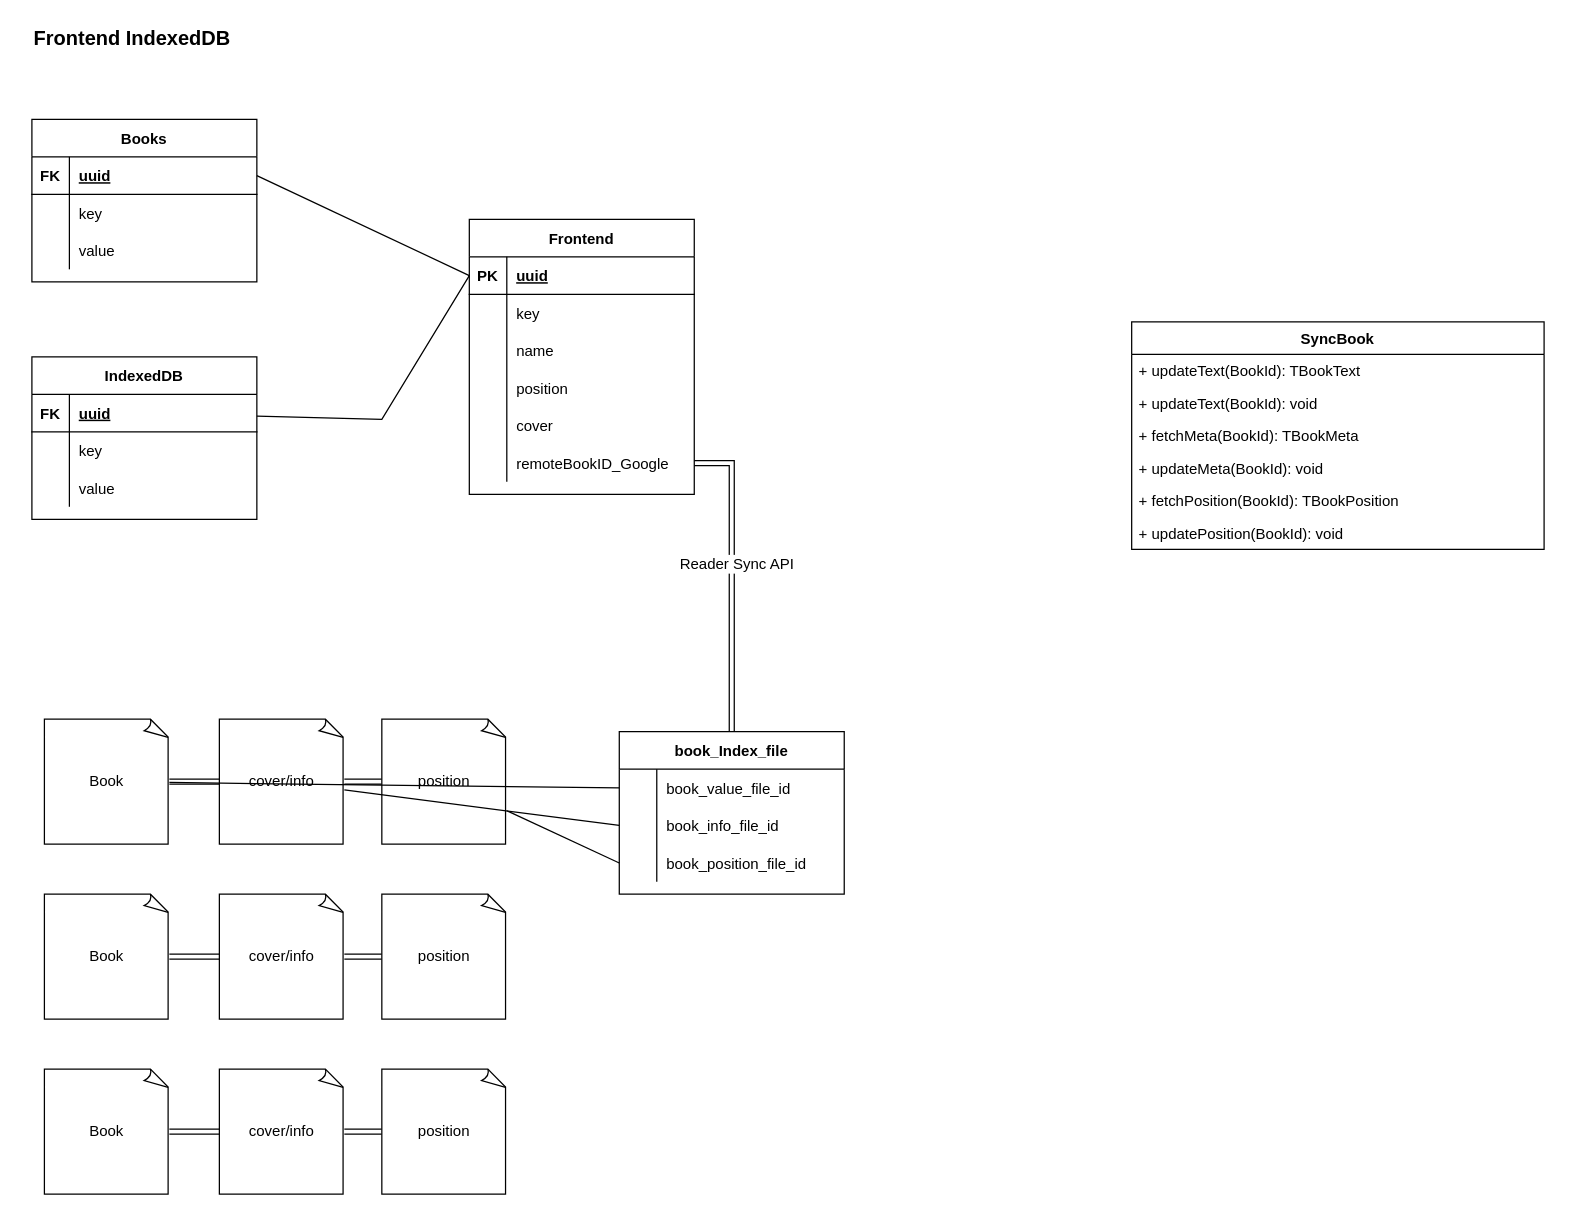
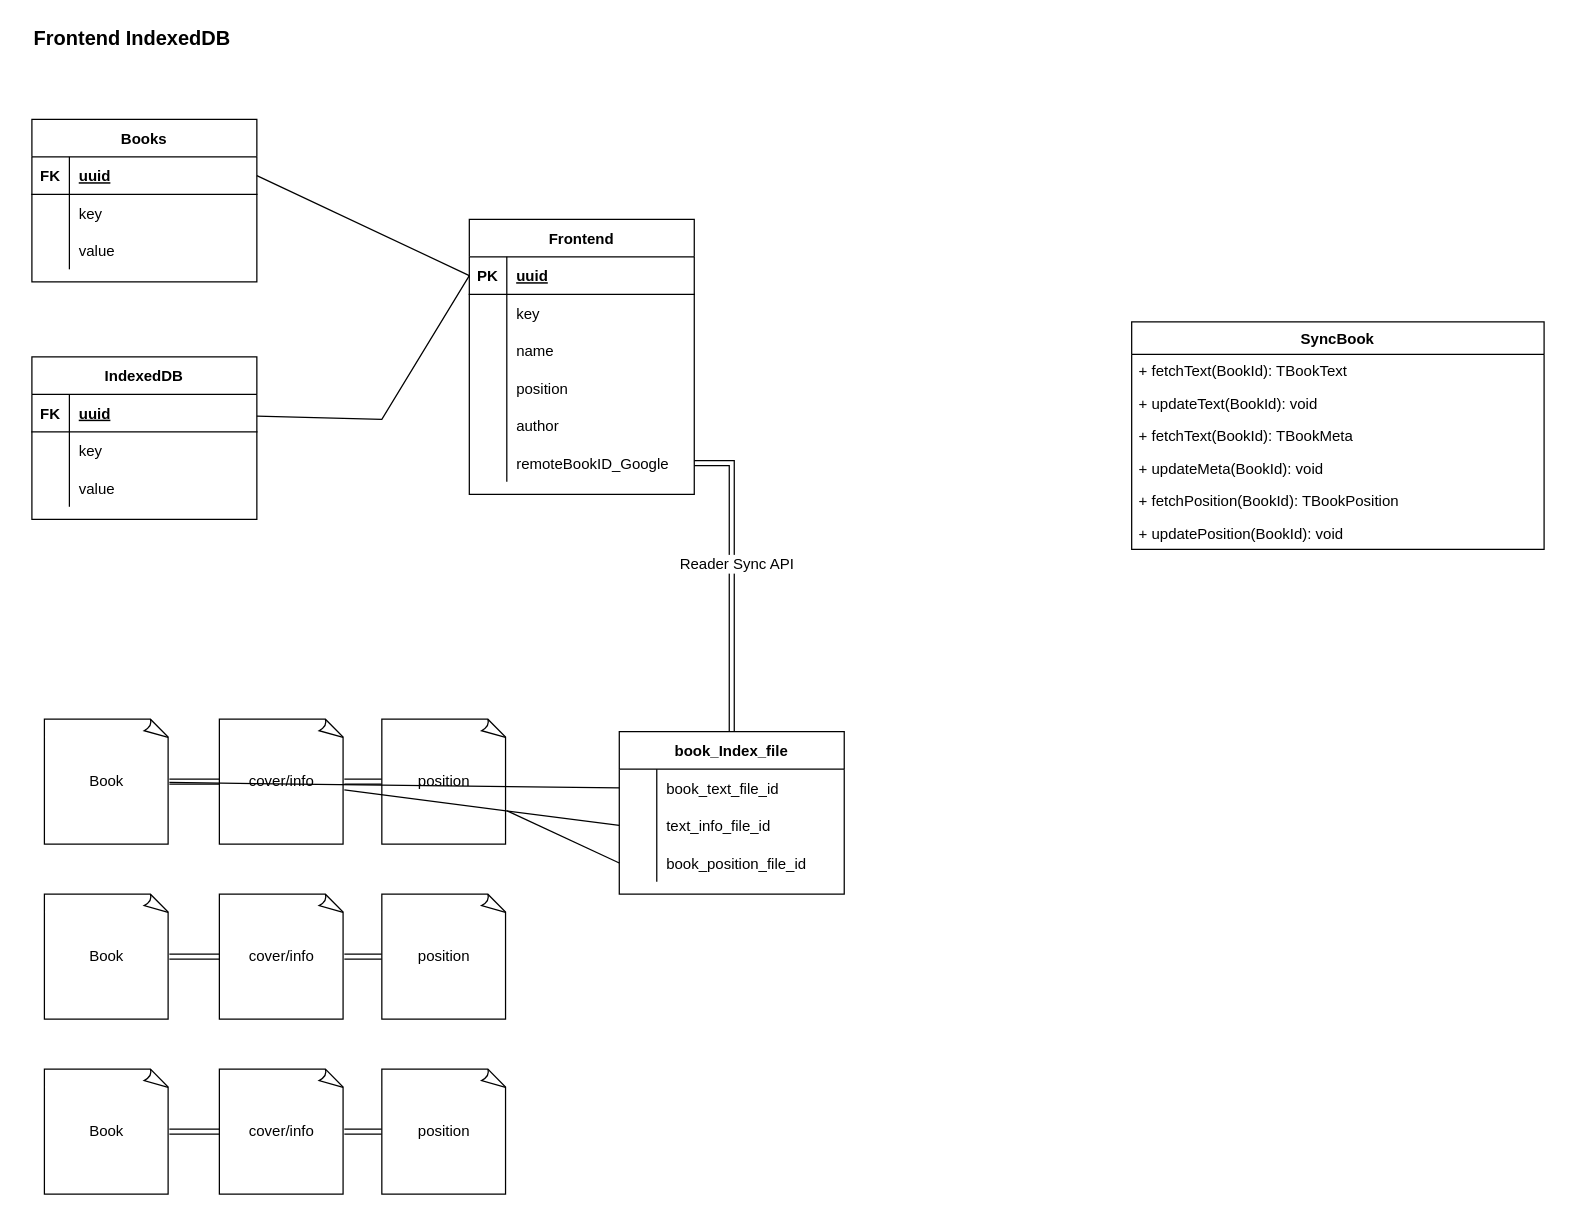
- <mxCell id="62" value="+ updateText(BookId): TBookText" style="text;strokeColor=none;fillColor=none;align=left;verticalAlign=top;spacingLeft=4;spacingRight=4;overflow=hidden;rotatable=0;points=[[0,0.5],[1,0.5]];portConstraint=eastwest;fontSize=12;" vertex="1" parent="61"><mxGeometry y="26" width="330" height="26" as="geometry" /></mxCell>
+ <mxCell id="62" value="+ fetchText(BookId): TBookText" style="text;strokeColor=none;fillColor=none;align=left;verticalAlign=top;spacingLeft=4;spacingRight=4;overflow=hidden;rotatable=0;points=[[0,0.5],[1,0.5]];portConstraint=eastwest;fontSize=12;" vertex="1" parent="61"><mxGeometry y="26" width="330" height="26" as="geometry" /></mxCell>
- <mxCell id="29" value="cover" style="shape=partialRectangle;connectable=0;fillColor=none;top=0;left=0;bottom=0;right=0;align=left;spacingLeft=6;overflow=hidden;" vertex="1" parent="27"><mxGeometry x="30" width="150" height="30" as="geometry"><mxRectangle width="150" height="30" as="alternateBounds" /></mxGeometry></mxCell>
+ <mxCell id="29" value="author" style="shape=partialRectangle;connectable=0;fillColor=none;top=0;left=0;bottom=0;right=0;align=left;spacingLeft=6;overflow=hidden;" vertex="1" parent="27"><mxGeometry x="30" width="150" height="30" as="geometry"><mxRectangle width="150" height="30" as="alternateBounds" /></mxGeometry></mxCell>
- <mxCell id="64" value="+ fetchMeta(BookId): TBookMeta" style="text;strokeColor=none;fillColor=none;align=left;verticalAlign=top;spacingLeft=4;spacingRight=4;overflow=hidden;rotatable=0;points=[[0,0.5],[1,0.5]];portConstraint=eastwest;fontSize=12;" vertex="1" parent="61"><mxGeometry y="78" width="330" height="26" as="geometry" /></mxCell>
+ <mxCell id="64" value="+ fetchText(BookId): TBookMeta" style="text;strokeColor=none;fillColor=none;align=left;verticalAlign=top;spacingLeft=4;spacingRight=4;overflow=hidden;rotatable=0;points=[[0,0.5],[1,0.5]];portConstraint=eastwest;fontSize=12;" vertex="1" parent="61"><mxGeometry y="78" width="330" height="26" as="geometry" /></mxCell>
- <mxCell id="71" value="book_value_file_id" style="shape=partialRectangle;connectable=0;fillColor=none;top=0;left=0;bottom=0;right=0;align=left;spacingLeft=6;overflow=hidden;" vertex="1" parent="69"><mxGeometry x="30" width="150" height="30" as="geometry"><mxRectangle width="150" height="30" as="alternateBounds" /></mxGeometry></mxCell>
+ <mxCell id="71" value="book_text_file_id" style="shape=partialRectangle;connectable=0;fillColor=none;top=0;left=0;bottom=0;right=0;align=left;spacingLeft=6;overflow=hidden;" vertex="1" parent="69"><mxGeometry x="30" width="150" height="30" as="geometry"><mxRectangle width="150" height="30" as="alternateBounds" /></mxGeometry></mxCell>
- <mxCell id="74" value="book_info_file_id" style="shape=partialRectangle;connectable=0;fillColor=none;top=0;left=0;bottom=0;right=0;align=left;spacingLeft=6;overflow=hidden;" vertex="1" parent="72"><mxGeometry x="30" width="150" height="30" as="geometry"><mxRectangle width="150" height="30" as="alternateBounds" /></mxGeometry></mxCell>
+ <mxCell id="74" value="text_info_file_id" style="shape=partialRectangle;connectable=0;fillColor=none;top=0;left=0;bottom=0;right=0;align=left;spacingLeft=6;overflow=hidden;" vertex="1" parent="72"><mxGeometry x="30" width="150" height="30" as="geometry"><mxRectangle width="150" height="30" as="alternateBounds" /></mxGeometry></mxCell>
